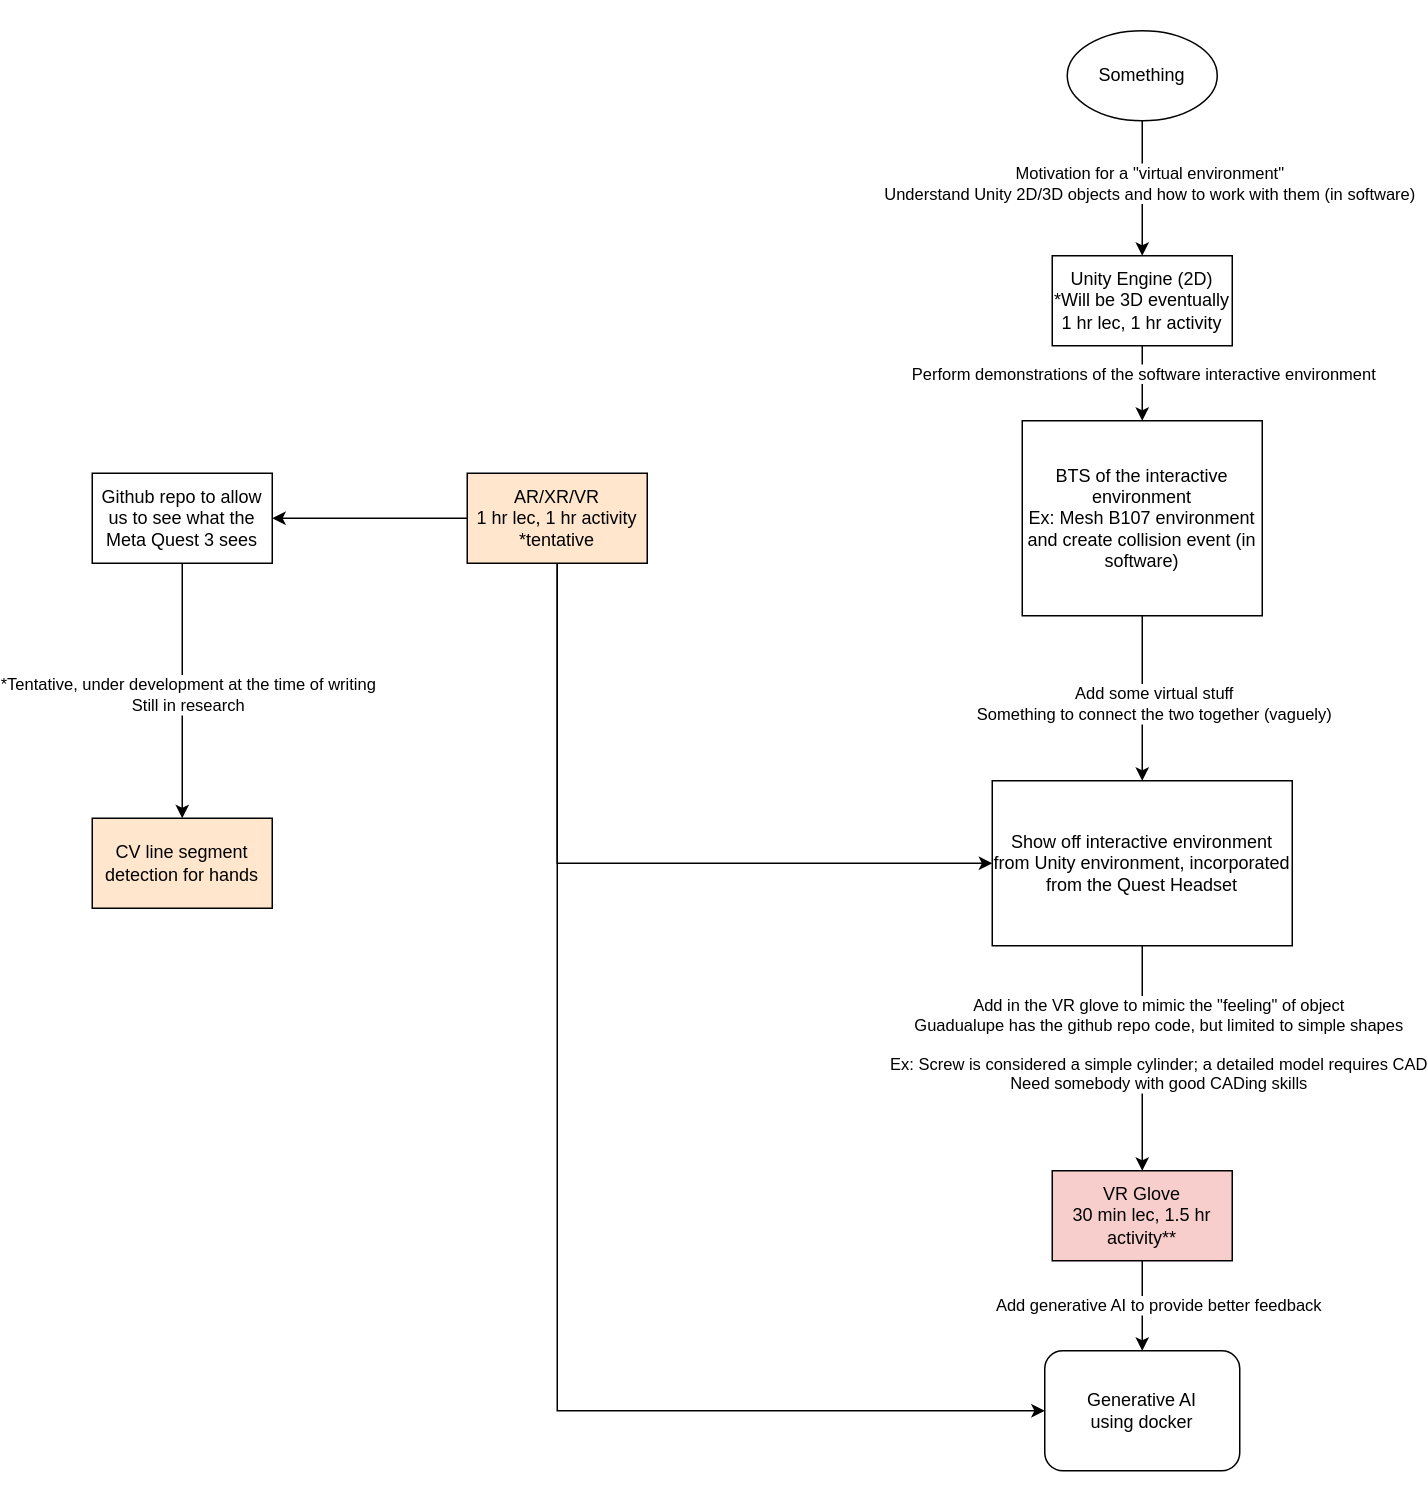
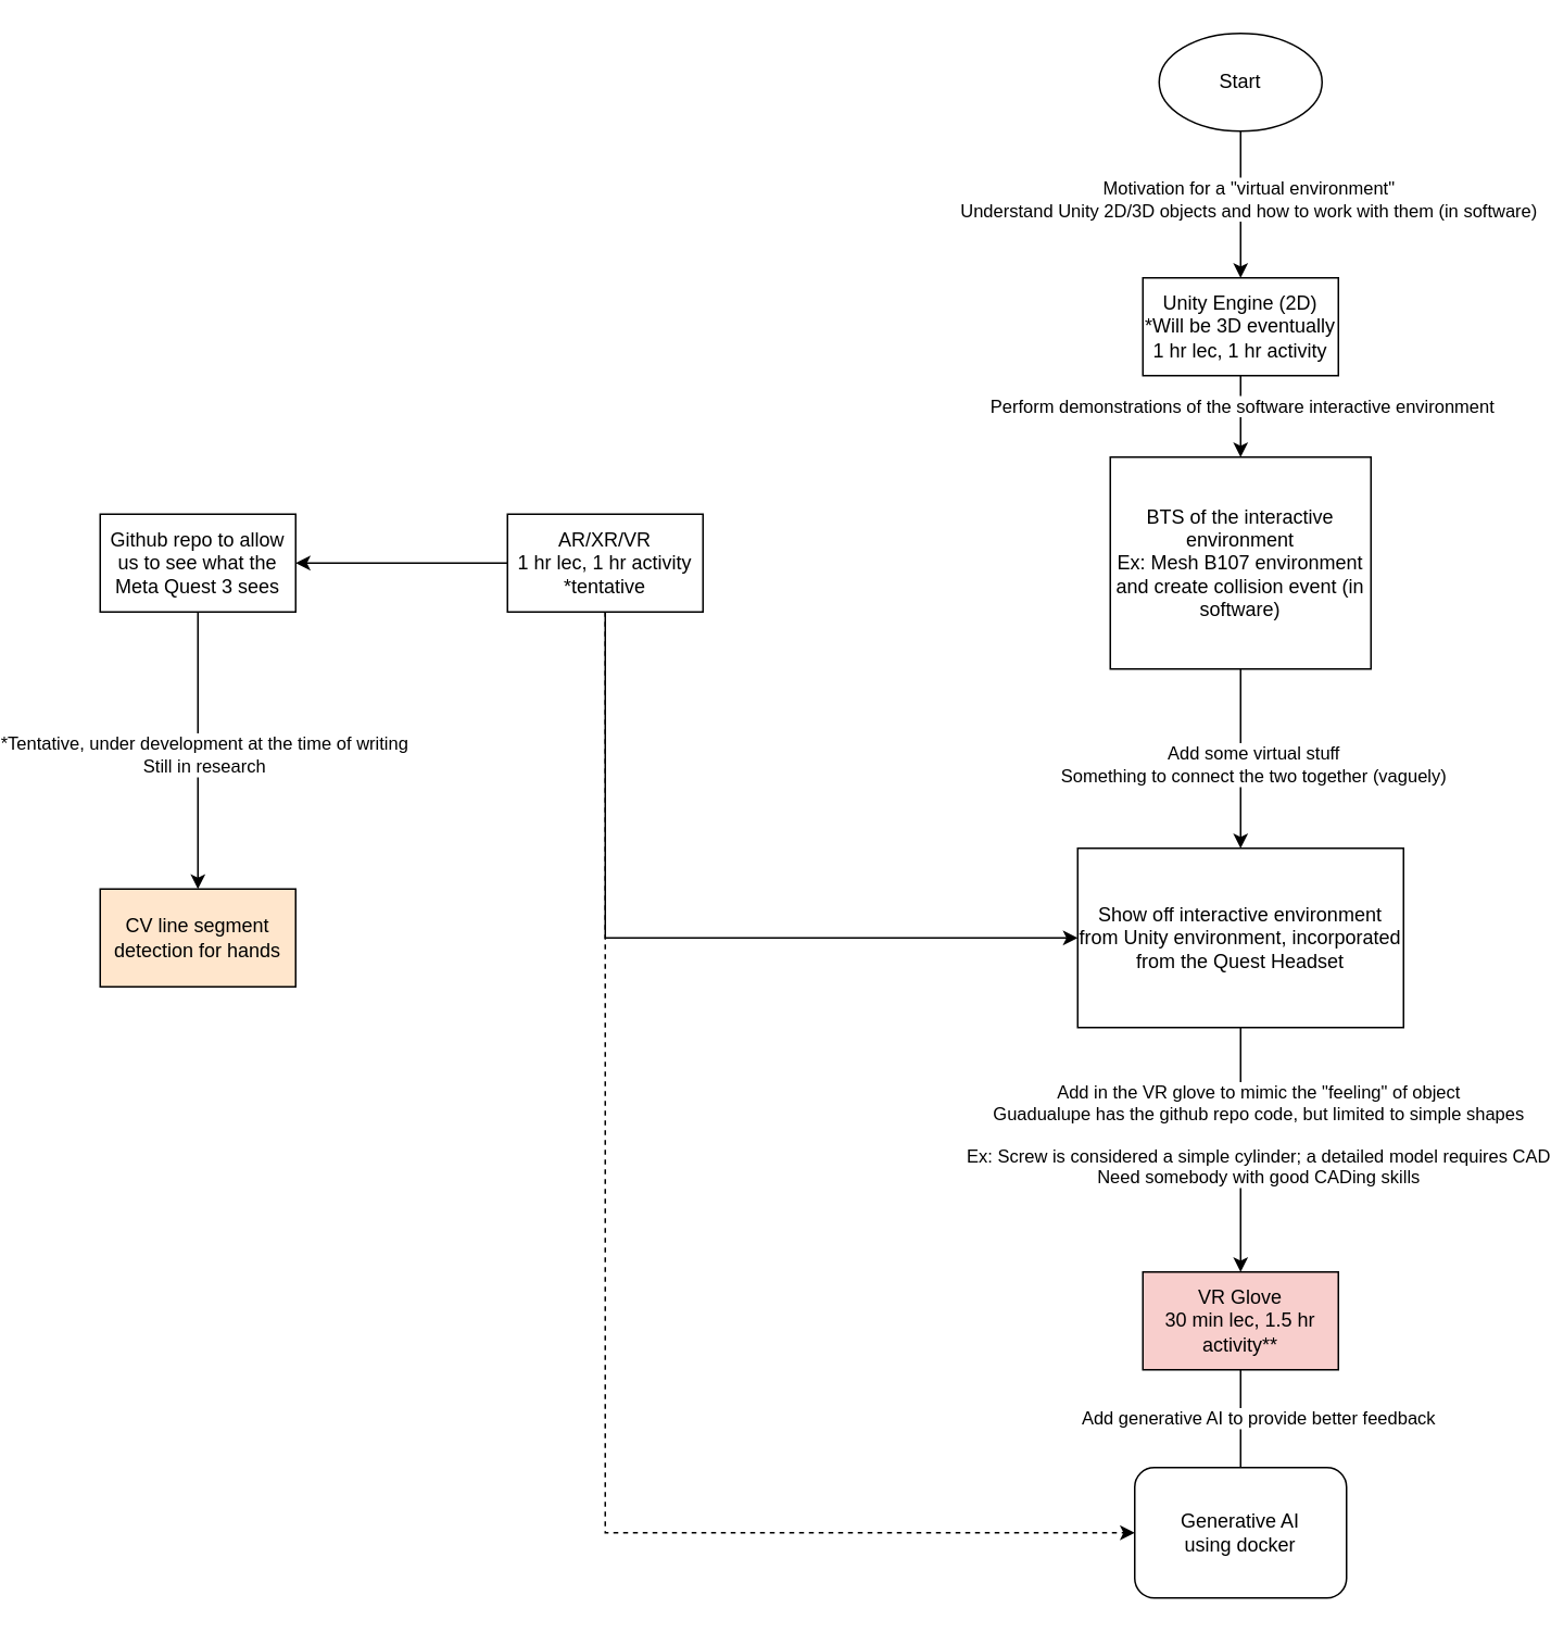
- <mxCell id="21" value="Something" style="ellipse;whiteSpace=wrap;html=1;direction=south;" vertex="1" parent="1"><mxGeometry x="670" y="20" width="100" height="60" as="geometry" /></mxCell>
+ <mxCell id="21" value="Start" style="ellipse;whiteSpace=wrap;html=1;direction=south;" vertex="1" parent="1"><mxGeometry x="670" y="20" width="100" height="60" as="geometry" /></mxCell>
- <mxCell id="6" value="AR/XR/VR&lt;div&gt;1 hr lec, 1 hr activity&lt;/div&gt;&lt;div&gt;*tentative&lt;/div&gt;" style="rounded=0;whiteSpace=wrap;html=1;fillColor=#ffe6cc;" vertex="1" parent="1"><mxGeometry x="270" y="315" width="120" height="60" as="geometry" /></mxCell>
+ <mxCell id="6" value="AR/XR/VR&lt;div&gt;1 hr lec, 1 hr activity&lt;/div&gt;&lt;div&gt;*tentative&lt;/div&gt;" style="rounded=0;whiteSpace=wrap;html=1;" vertex="1" parent="1"><mxGeometry x="270" y="315" width="120" height="60" as="geometry" /></mxCell>
- <mxCell id="10" style="edgeStyle=orthogonalEdgeStyle;rounded=0;orthogonalLoop=1;jettySize=auto;html=1;exitX=0.5;exitY=1;exitDx=0;exitDy=0;entryX=0.5;entryY=0;entryDx=0;entryDy=0;" edge="1" parent="1" source="12" target="2"><mxGeometry relative="1" as="geometry" /></mxCell>
+ <mxCell id="10" style="edgeStyle=orthogonalEdgeStyle;rounded=0;orthogonalLoop=1;jettySize=auto;html=1;exitX=0.5;exitY=1;exitDx=0;exitDy=0;entryX=0.5;entryY=0;entryDx=0;entryDy=0;endArrow=none;" edge="1" parent="1" source="12" target="2"><mxGeometry relative="1" as="geometry" /></mxCell>
- <mxCell id="4" style="edgeStyle=orthogonalEdgeStyle;rounded=0;orthogonalLoop=1;jettySize=auto;html=1;exitX=0.5;exitY=1;exitDx=0;exitDy=0;entryX=0;entryY=0.5;entryDx=0;entryDy=0;" edge="1" parent="1" source="6" target="2"><mxGeometry relative="1" as="geometry" /></mxCell>
+ <mxCell id="4" style="edgeStyle=orthogonalEdgeStyle;rounded=0;orthogonalLoop=1;jettySize=auto;html=1;exitX=0.5;exitY=1;exitDx=0;exitDy=0;entryX=0;entryY=0.5;entryDx=0;entryDy=0;dashed=1;" edge="1" parent="1" source="6" target="2"><mxGeometry relative="1" as="geometry" /></mxCell>
